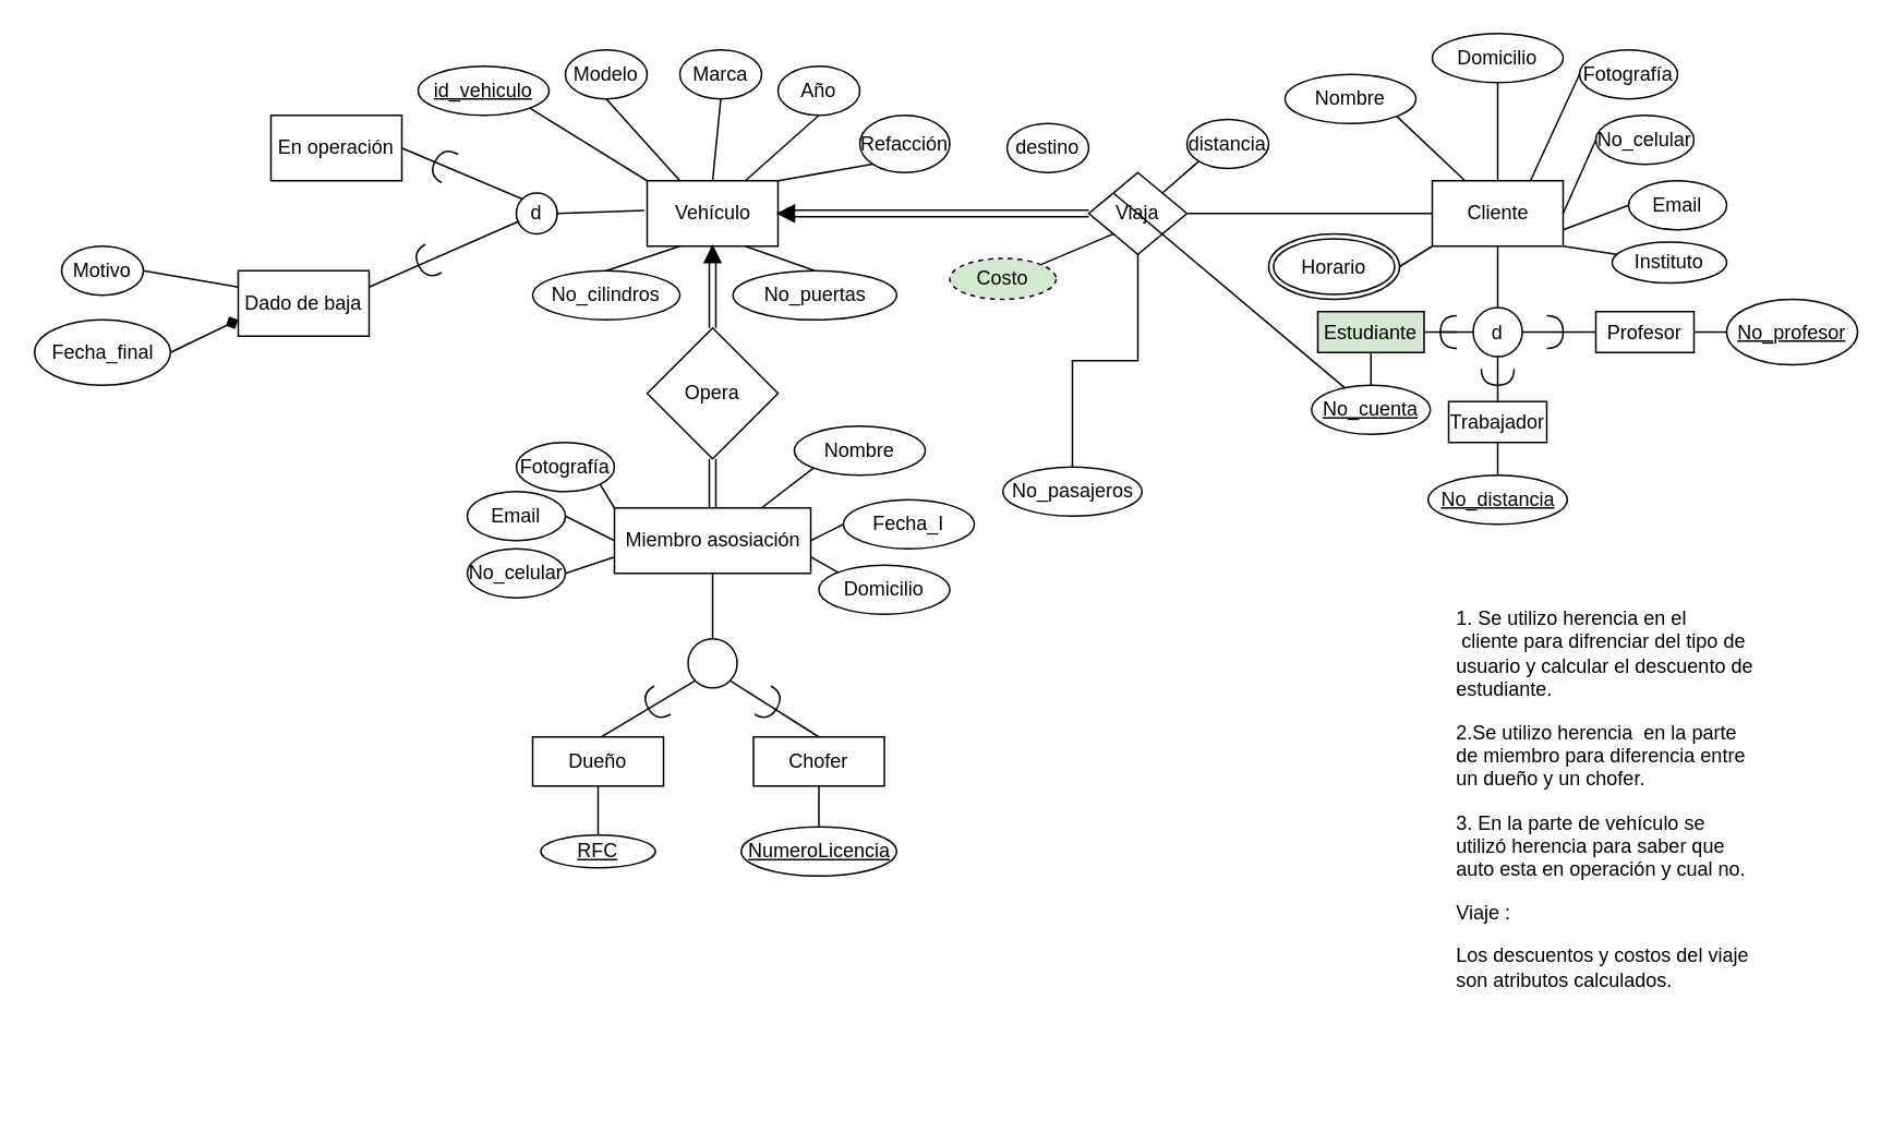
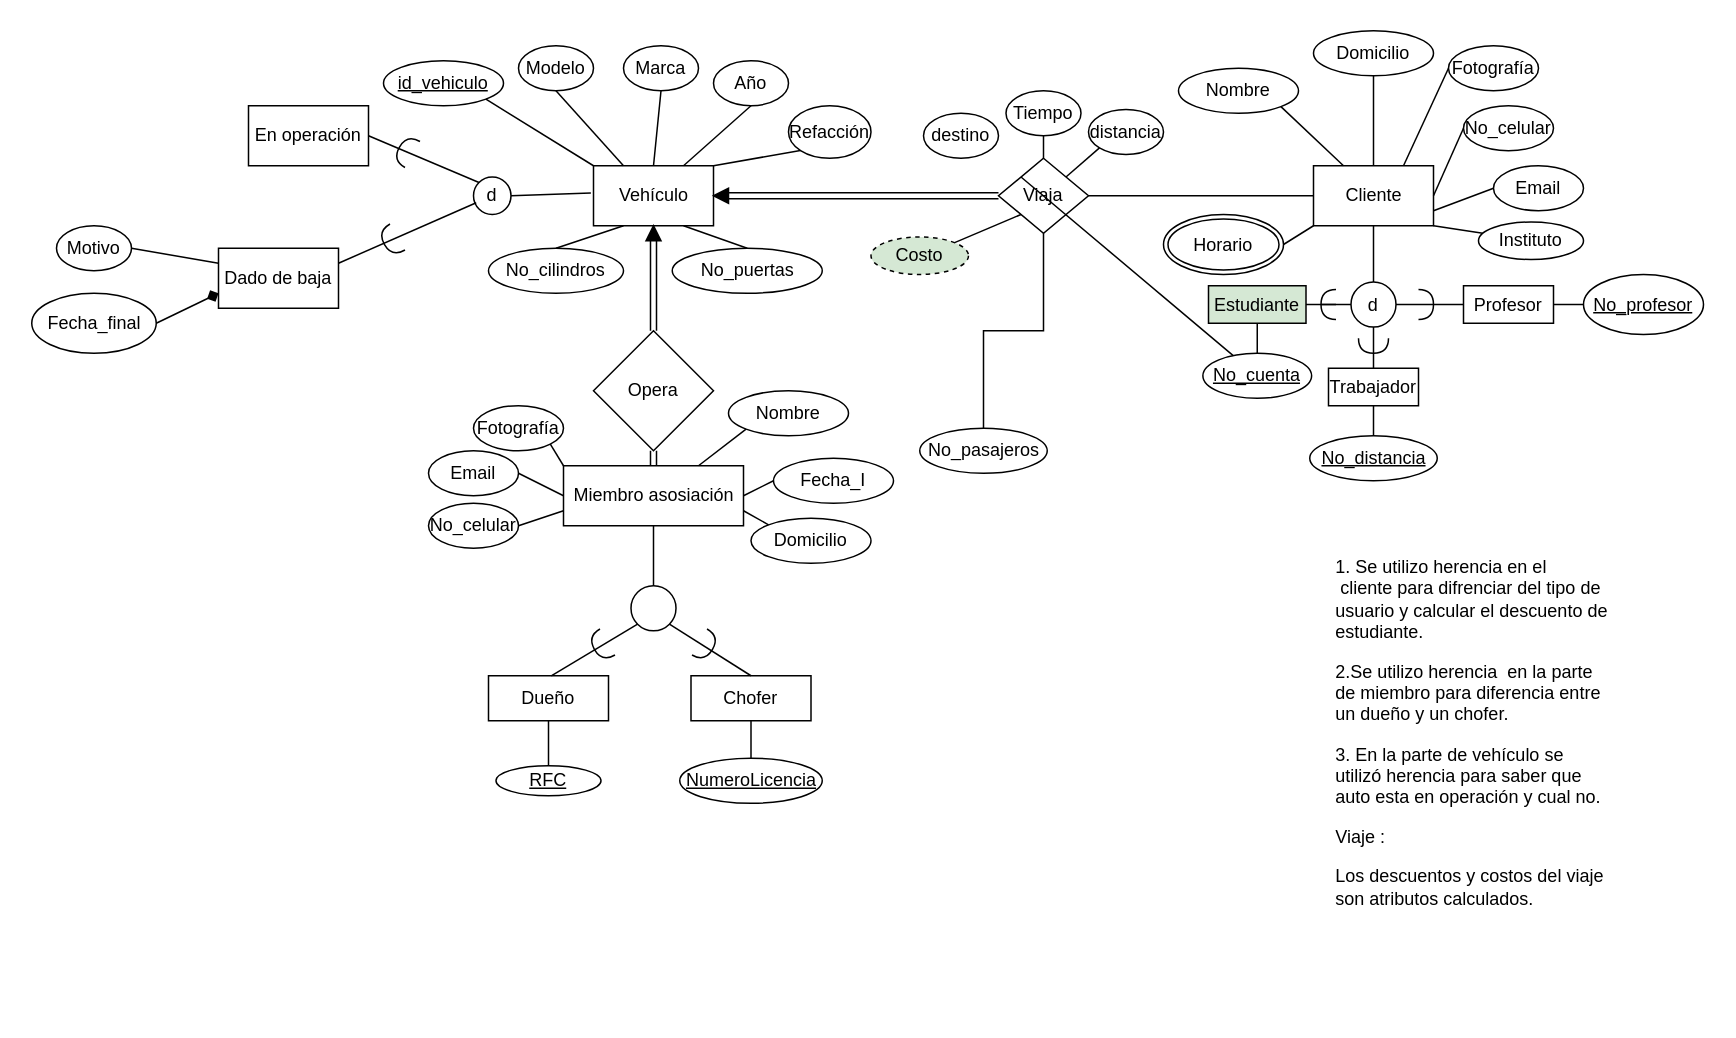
+ <mxCell id="88" value="Tiempo" style="ellipse;whiteSpace=wrap;html=1;fillColor=#FFFFFF;" parent="1" vertex="1"><mxGeometry x="670" y="60" width="50" height="30" as="geometry" /></mxCell>
+ <mxCell id="93" value="" style="endArrow=none;html=1;entryX=0.5;entryY=1;entryDx=0;entryDy=0;exitX=0.5;exitY=0;exitDx=0;exitDy=0;" parent="1" source="17" target="88" edge="1"><mxGeometry width="50" height="50" relative="1" as="geometry"><mxPoint x="695" y="70" as="sourcePoint" /><mxPoint x="745" y="20" as="targetPoint" /></mxGeometry></mxCell>
- <mxCell id="5" value="Opera&lt;br&gt;" style="rhombus;whiteSpace=wrap;html=1;" parent="1" vertex="1"><mxGeometry x="395" y="200" width="80" height="80" as="geometry" /></mxCell>
+ <mxCell id="5" value="Opera&lt;br&gt;" style="rhombus;whiteSpace=wrap;html=1;" parent="1" vertex="1"><mxGeometry x="395" y="220" width="80" height="80" as="geometry" /></mxCell>
